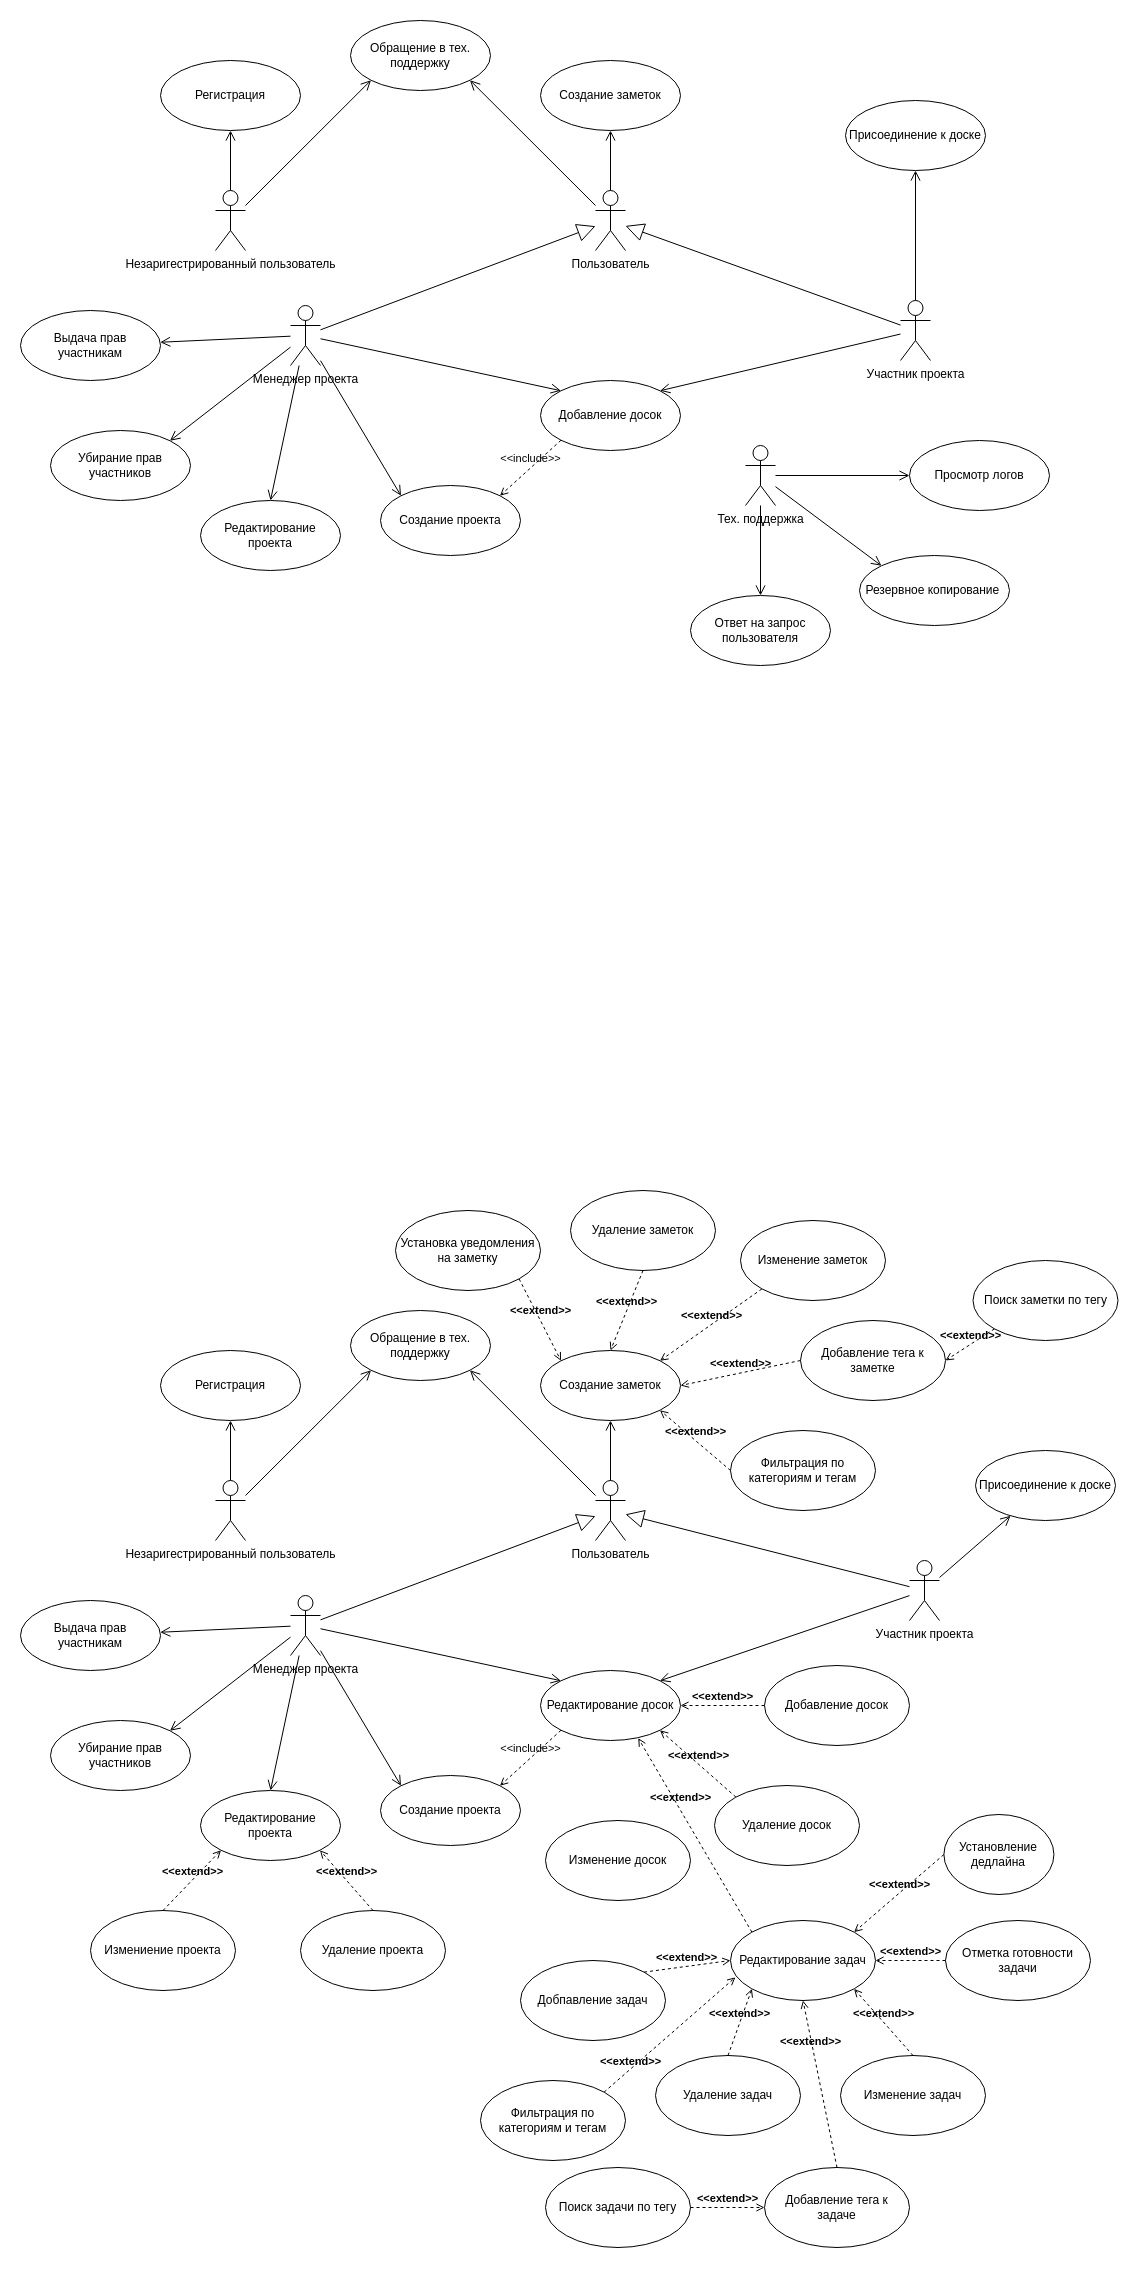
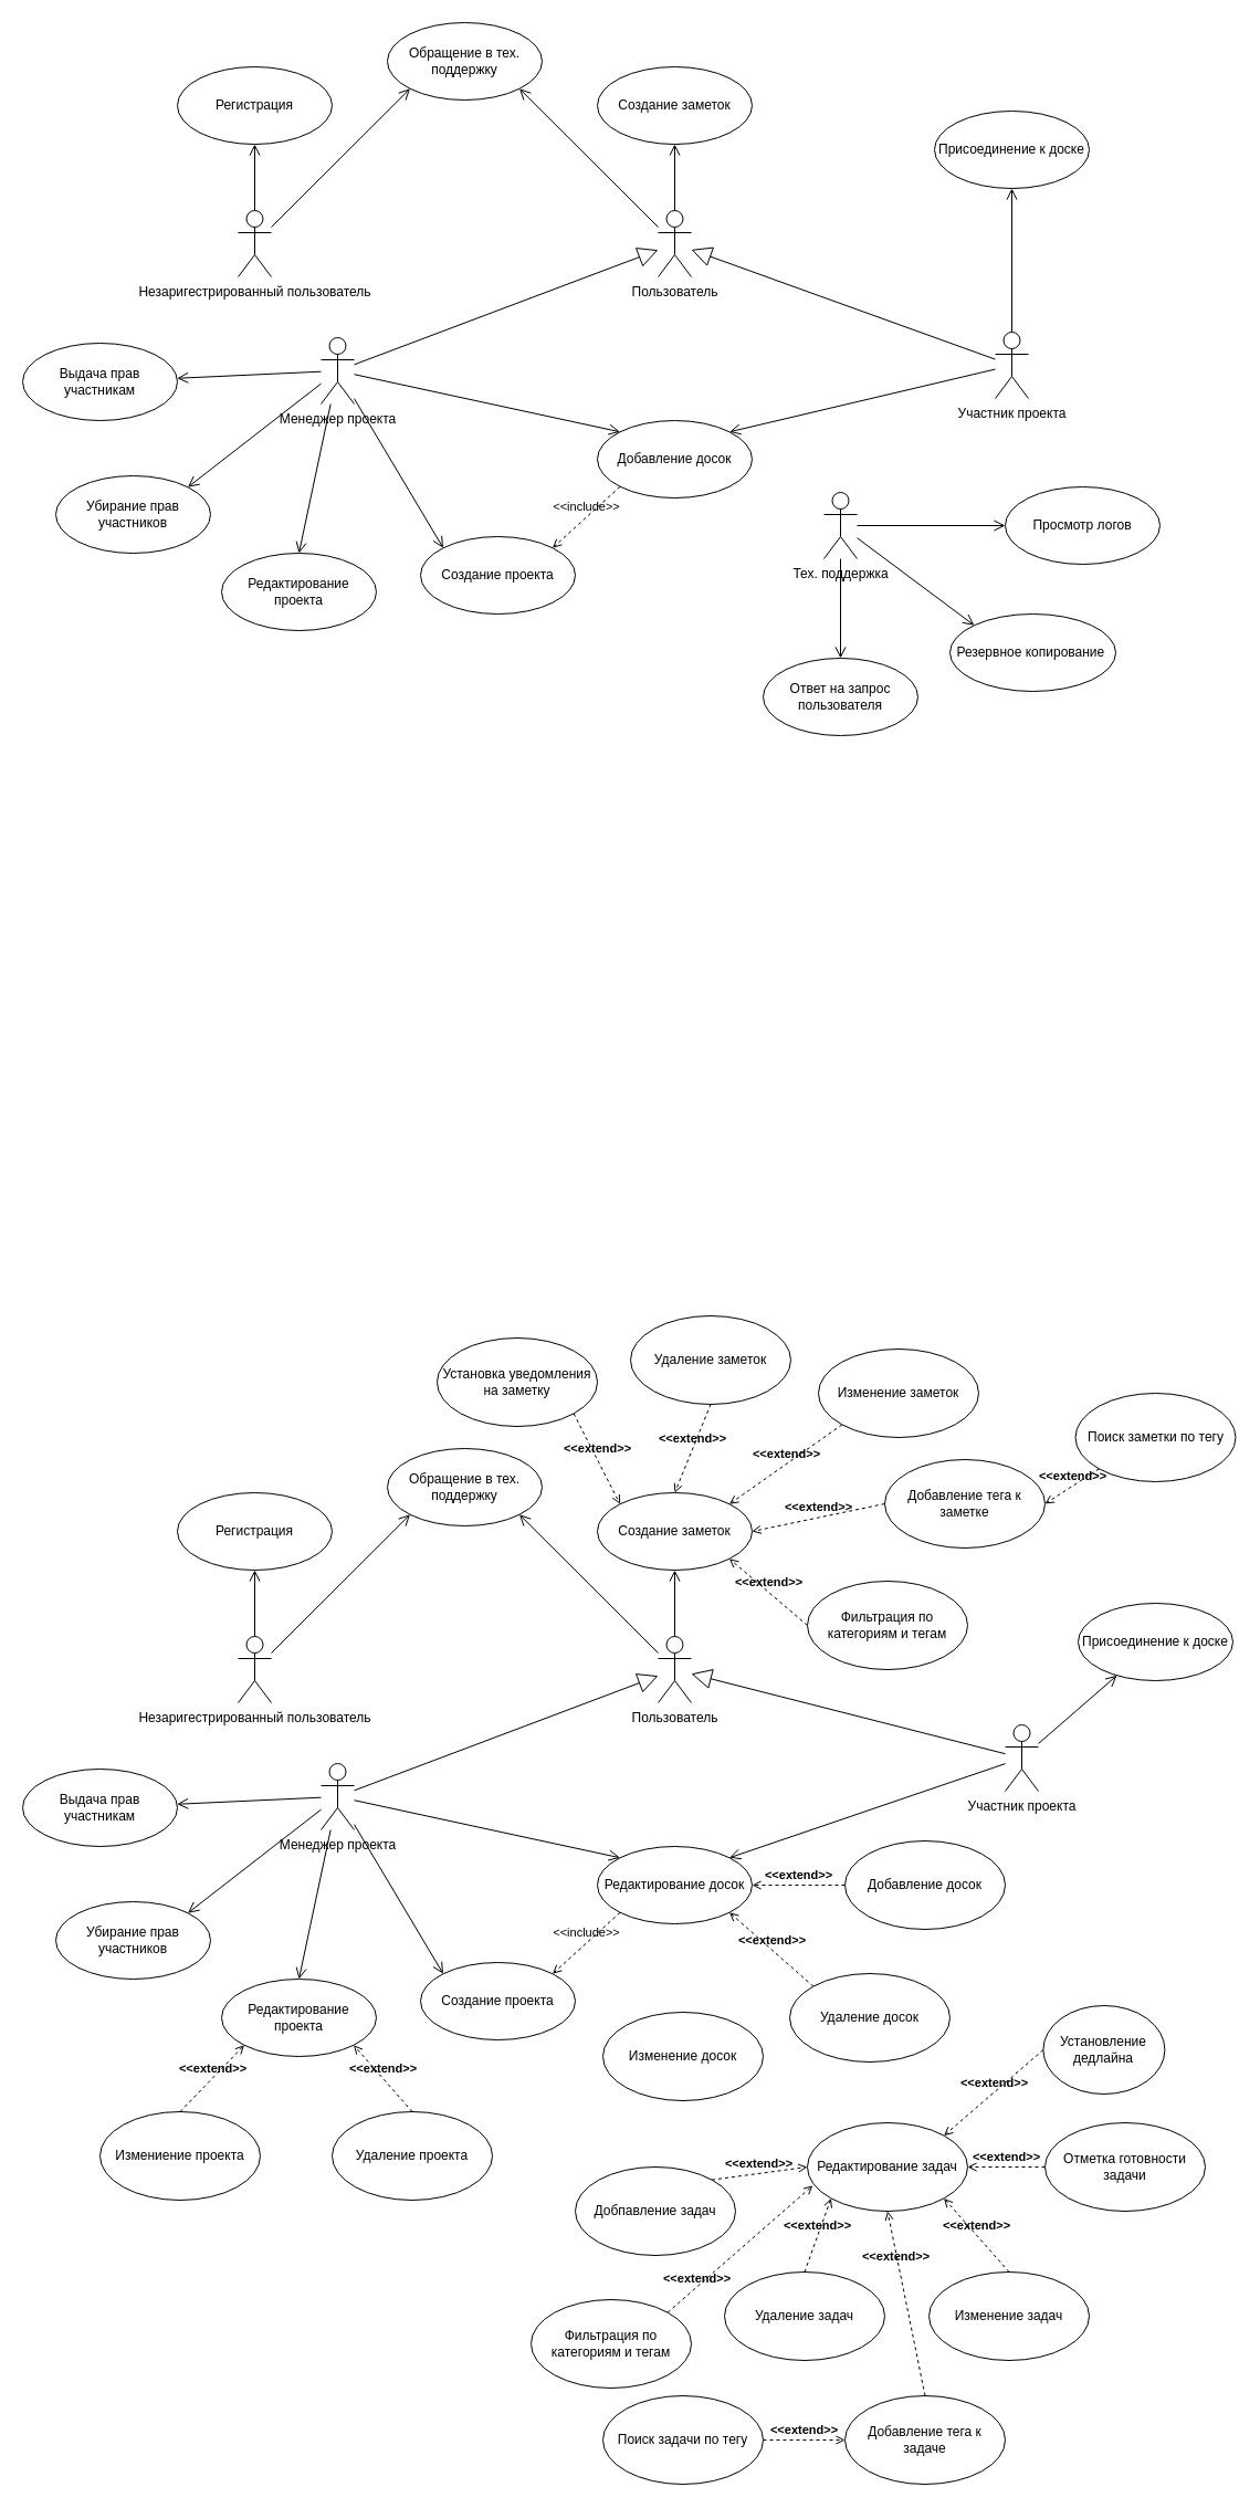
- <mxCell id="85" value="&amp;lt;&amp;lt;extend&amp;gt;&amp;gt;" style="html=1;verticalAlign=bottom;labelBackgroundColor=none;endArrow=open;endFill=0;dashed=1;rounded=0;entryX=0.698;entryY=0.966;entryDx=0;entryDy=0;exitX=0;exitY=0;exitDx=0;exitDy=0;fontStyle=1;entryPerimeter=0;" edge="1" parent="1" source="84" target="55"><mxGeometry x="0.282" y="-2" width="160" relative="1" as="geometry"><mxPoint x="856" y="1881.49" as="sourcePoint" /><mxPoint x="639.54" y="1740" as="targetPoint" /><mxPoint as="offset" /></mxGeometry></mxCell>
